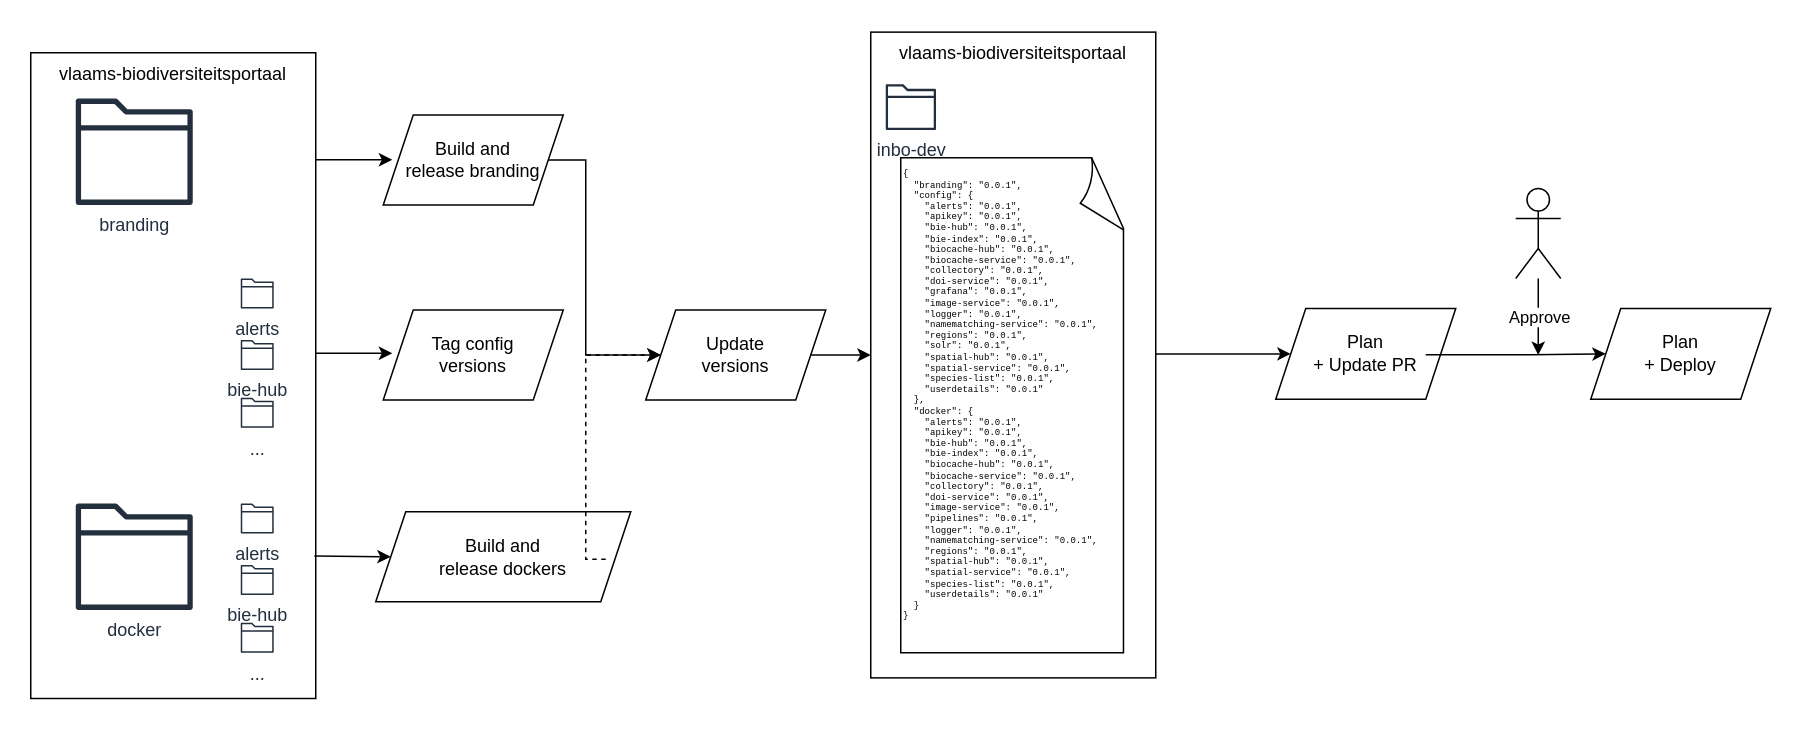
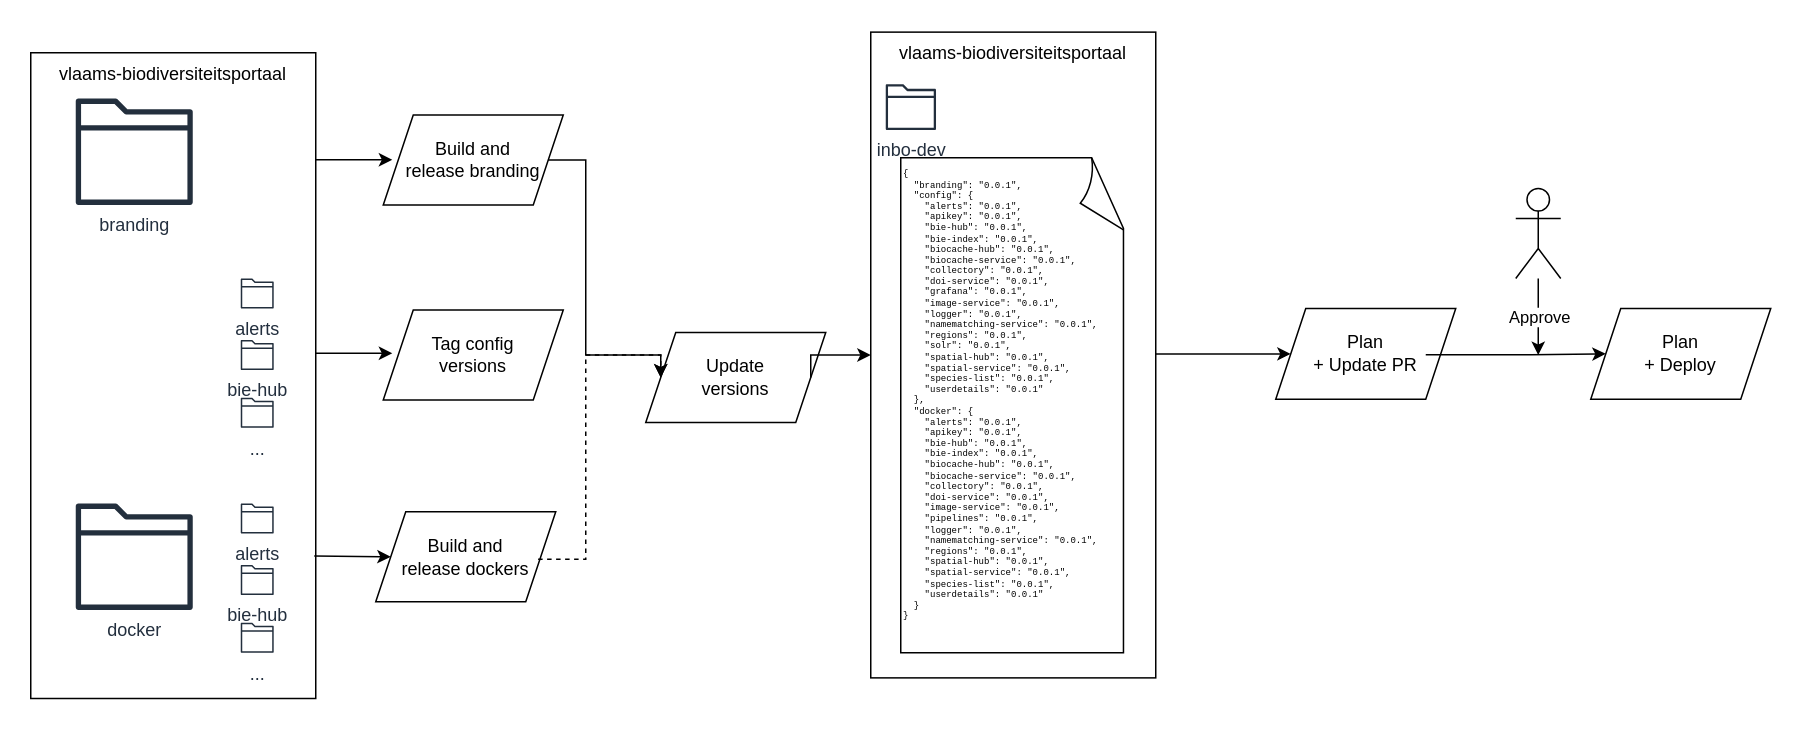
- <mxCell id="13" value="Update &lt;br&gt;versions" style="shape=parallelogram;perimeter=parallelogramPerimeter;whiteSpace=wrap;html=1;fixedSize=1;" parent="1" vertex="1"><mxGeometry x="430" y="206" width="120" height="60" as="geometry" /></mxCell>
+ <mxCell id="13" value="Update &lt;br&gt;versions" style="shape=parallelogram;perimeter=parallelogramPerimeter;whiteSpace=wrap;html=1;fixedSize=1;" parent="1" vertex="1"><mxGeometry x="430" y="221" width="120" height="60" as="geometry" /></mxCell>
- <mxCell id="16" value="Build and &lt;br&gt;release dockers" style="shape=parallelogram;perimeter=parallelogramPerimeter;whiteSpace=wrap;html=1;fixedSize=1;" parent="1" vertex="1"><mxGeometry x="250" y="340.5" width="170" height="60" as="geometry" /></mxCell>
+ <mxCell id="16" value="Build and &lt;br&gt;release dockers" style="shape=parallelogram;perimeter=parallelogramPerimeter;whiteSpace=wrap;html=1;fixedSize=1;" parent="1" vertex="1"><mxGeometry x="250" y="340.5" width="120" height="60" as="geometry" /></mxCell>
